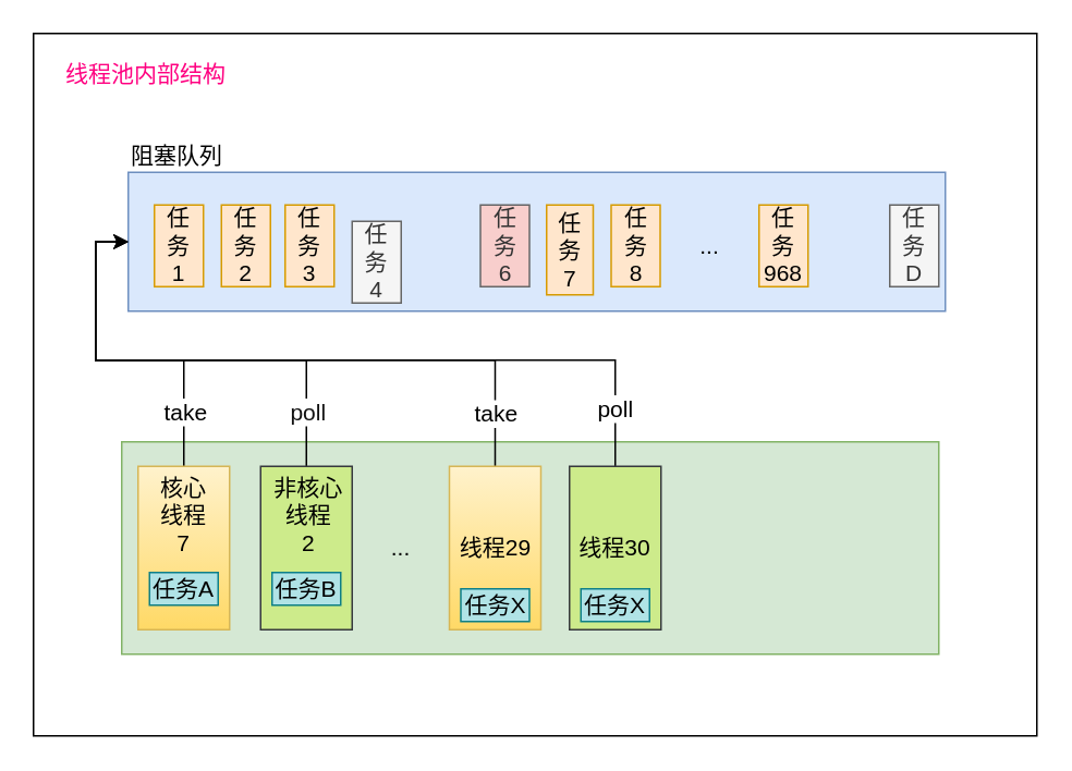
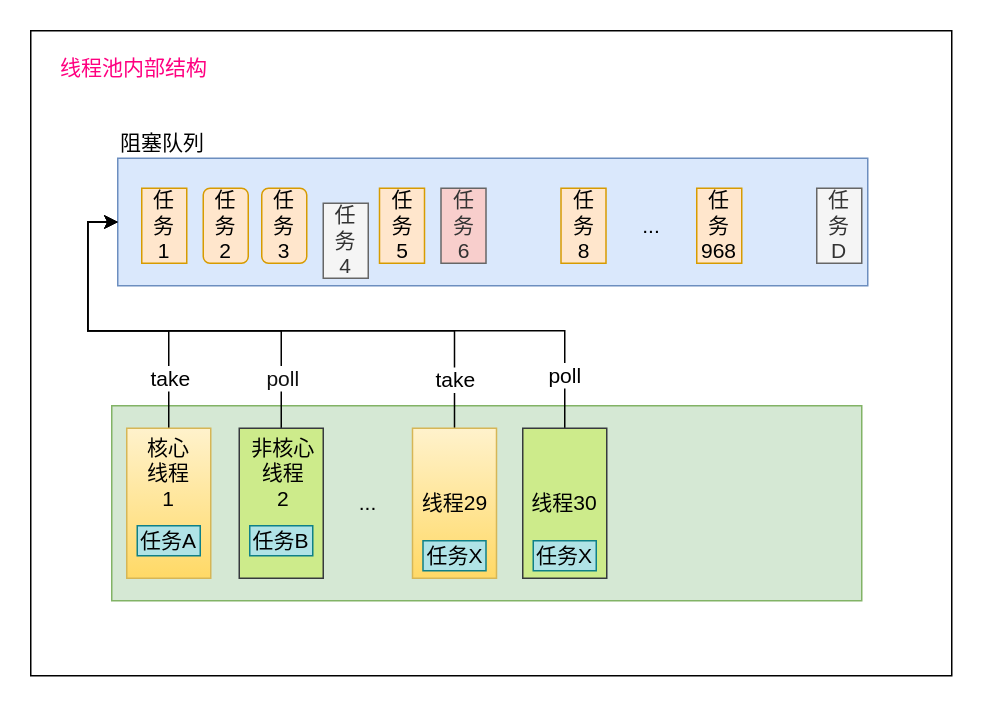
- <mxCell id="7" value="任&lt;br style=&quot;font-size: 14px;&quot;&gt;务&lt;br style=&quot;font-size: 14px;&quot;&gt;2" style="rounded=0;whiteSpace=wrap;html=1;fillColor=#ffe6cc;strokeColor=#d79b00;fontSize=14;" vertex="1" parent="1"><mxGeometry x="135" y="125" width="30" height="50" as="geometry" /></mxCell>
+ <mxCell id="7" value="任&lt;br style=&quot;font-size: 14px;&quot;&gt;务&lt;br style=&quot;font-size: 14px;&quot;&gt;2" style="whiteSpace=wrap;html=1;fillColor=#ffe6cc;strokeColor=#d79b00;fontSize=14;rounded=1;" vertex="1" parent="1"><mxGeometry x="135" y="125" width="30" height="50" as="geometry" /></mxCell>
- <mxCell id="8" value="任&lt;br style=&quot;font-size: 14px;&quot;&gt;务&lt;br style=&quot;font-size: 14px;&quot;&gt;3" style="rounded=0;whiteSpace=wrap;html=1;fillColor=#ffe6cc;strokeColor=#d79b00;fontSize=14;" vertex="1" parent="1"><mxGeometry x="174" y="125" width="30" height="50" as="geometry" /></mxCell>
+ <mxCell id="8" value="任&lt;br style=&quot;font-size: 14px;&quot;&gt;务&lt;br style=&quot;font-size: 14px;&quot;&gt;3" style="whiteSpace=wrap;html=1;fillColor=#ffe6cc;strokeColor=#d79b00;fontSize=14;rounded=1;" vertex="1" parent="1"><mxGeometry x="174" y="125" width="30" height="50" as="geometry" /></mxCell>
+ <mxCell id="10" value="任&lt;br style=&quot;font-size: 14px;&quot;&gt;务&lt;br style=&quot;font-size: 14px;&quot;&gt;5" style="rounded=0;whiteSpace=wrap;html=1;fillColor=#ffe6cc;strokeColor=#d79b00;fontSize=14;" vertex="1" parent="1"><mxGeometry x="252.5" y="125" width="30" height="50" as="geometry" /></mxCell>
- <mxCell id="12" value="任&lt;br style=&quot;font-size: 14px;&quot;&gt;务&lt;br style=&quot;font-size: 14px;&quot;&gt;7" style="rounded=0;whiteSpace=wrap;html=1;fillColor=#ffe6cc;strokeColor=#d79b00;fontSize=14;" vertex="1" parent="1"><mxGeometry x="334" y="125" width="28.5" height="55" as="geometry" /></mxCell>
- <mxCell id="31" value="核心&lt;br style=&quot;font-size: 14px;&quot;&gt;线程&lt;br style=&quot;font-size: 14px;&quot;&gt;7" style="text;html=1;strokeColor=none;fillColor=none;align=center;verticalAlign=middle;whiteSpace=wrap;rounded=0;fontSize=14;" vertex="1" parent="1"><mxGeometry x="82" y="300" width="60" height="30" as="geometry" /></mxCell>
+ <mxCell id="31" value="核心&lt;br style=&quot;font-size: 14px;&quot;&gt;线程&lt;br style=&quot;font-size: 14px;&quot;&gt;1" style="text;html=1;strokeColor=none;fillColor=none;align=center;verticalAlign=middle;whiteSpace=wrap;rounded=0;fontSize=14;" vertex="1" parent="1"><mxGeometry x="82" y="300" width="60" height="30" as="geometry" /></mxCell>
